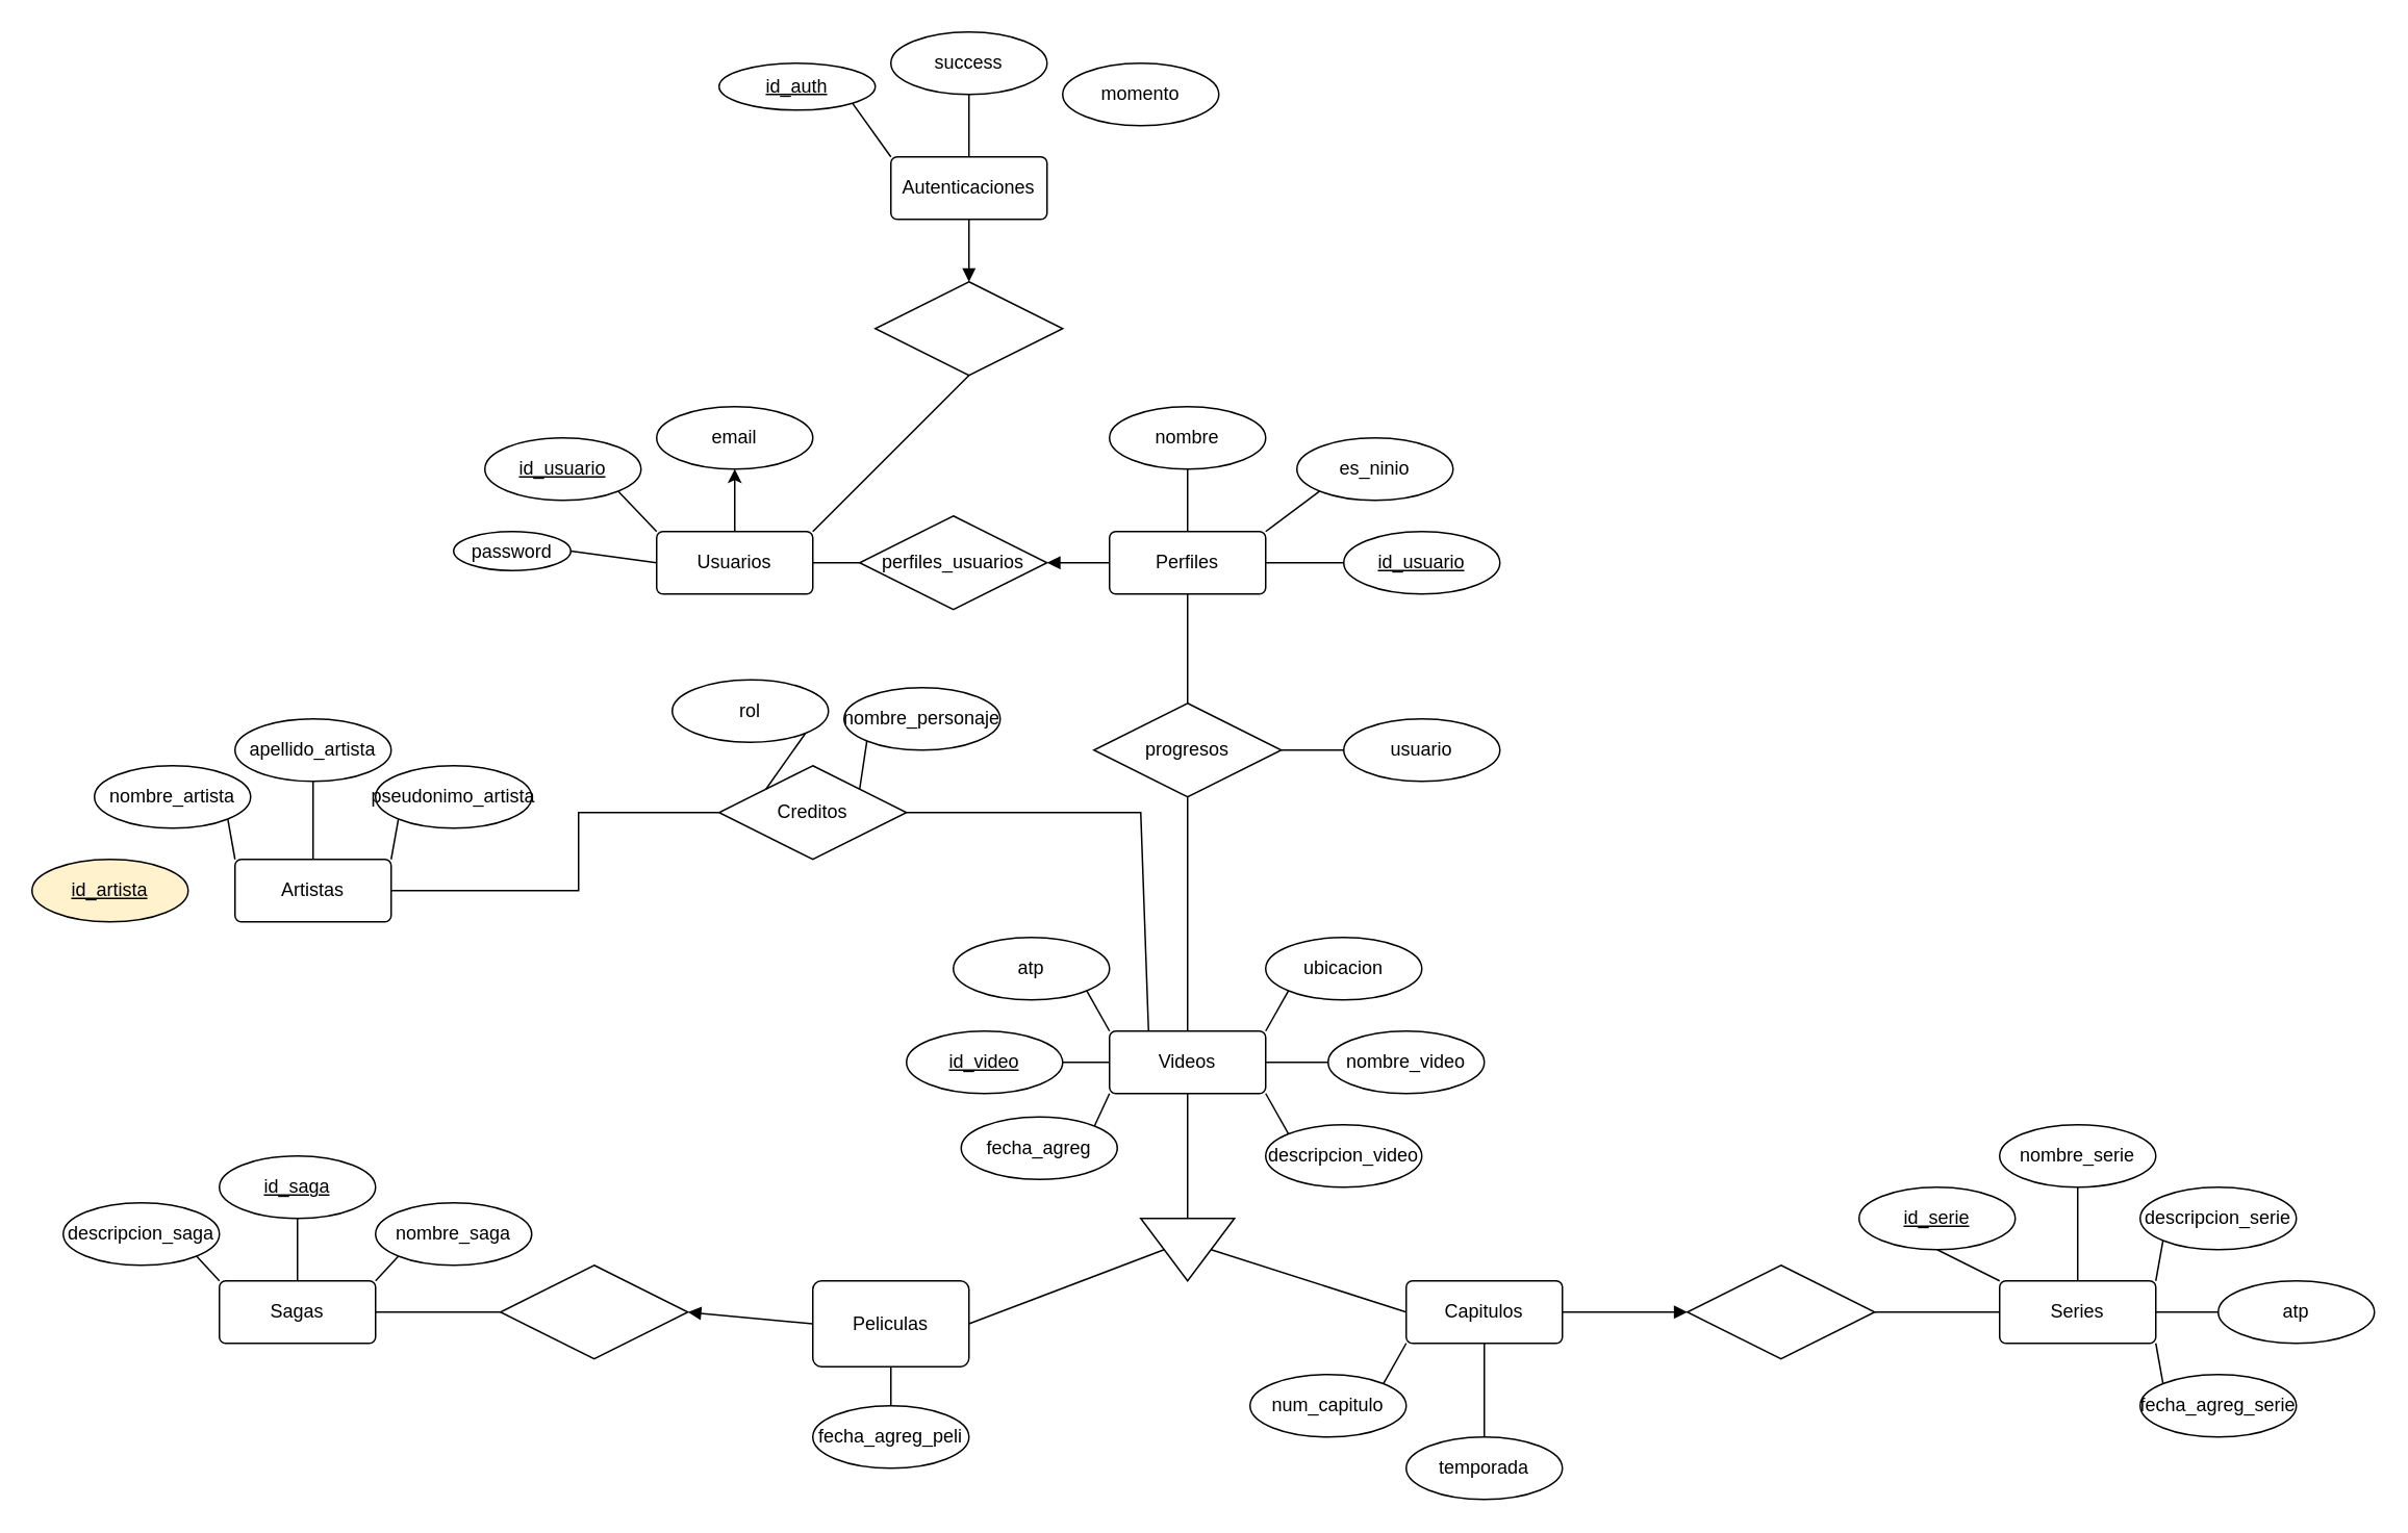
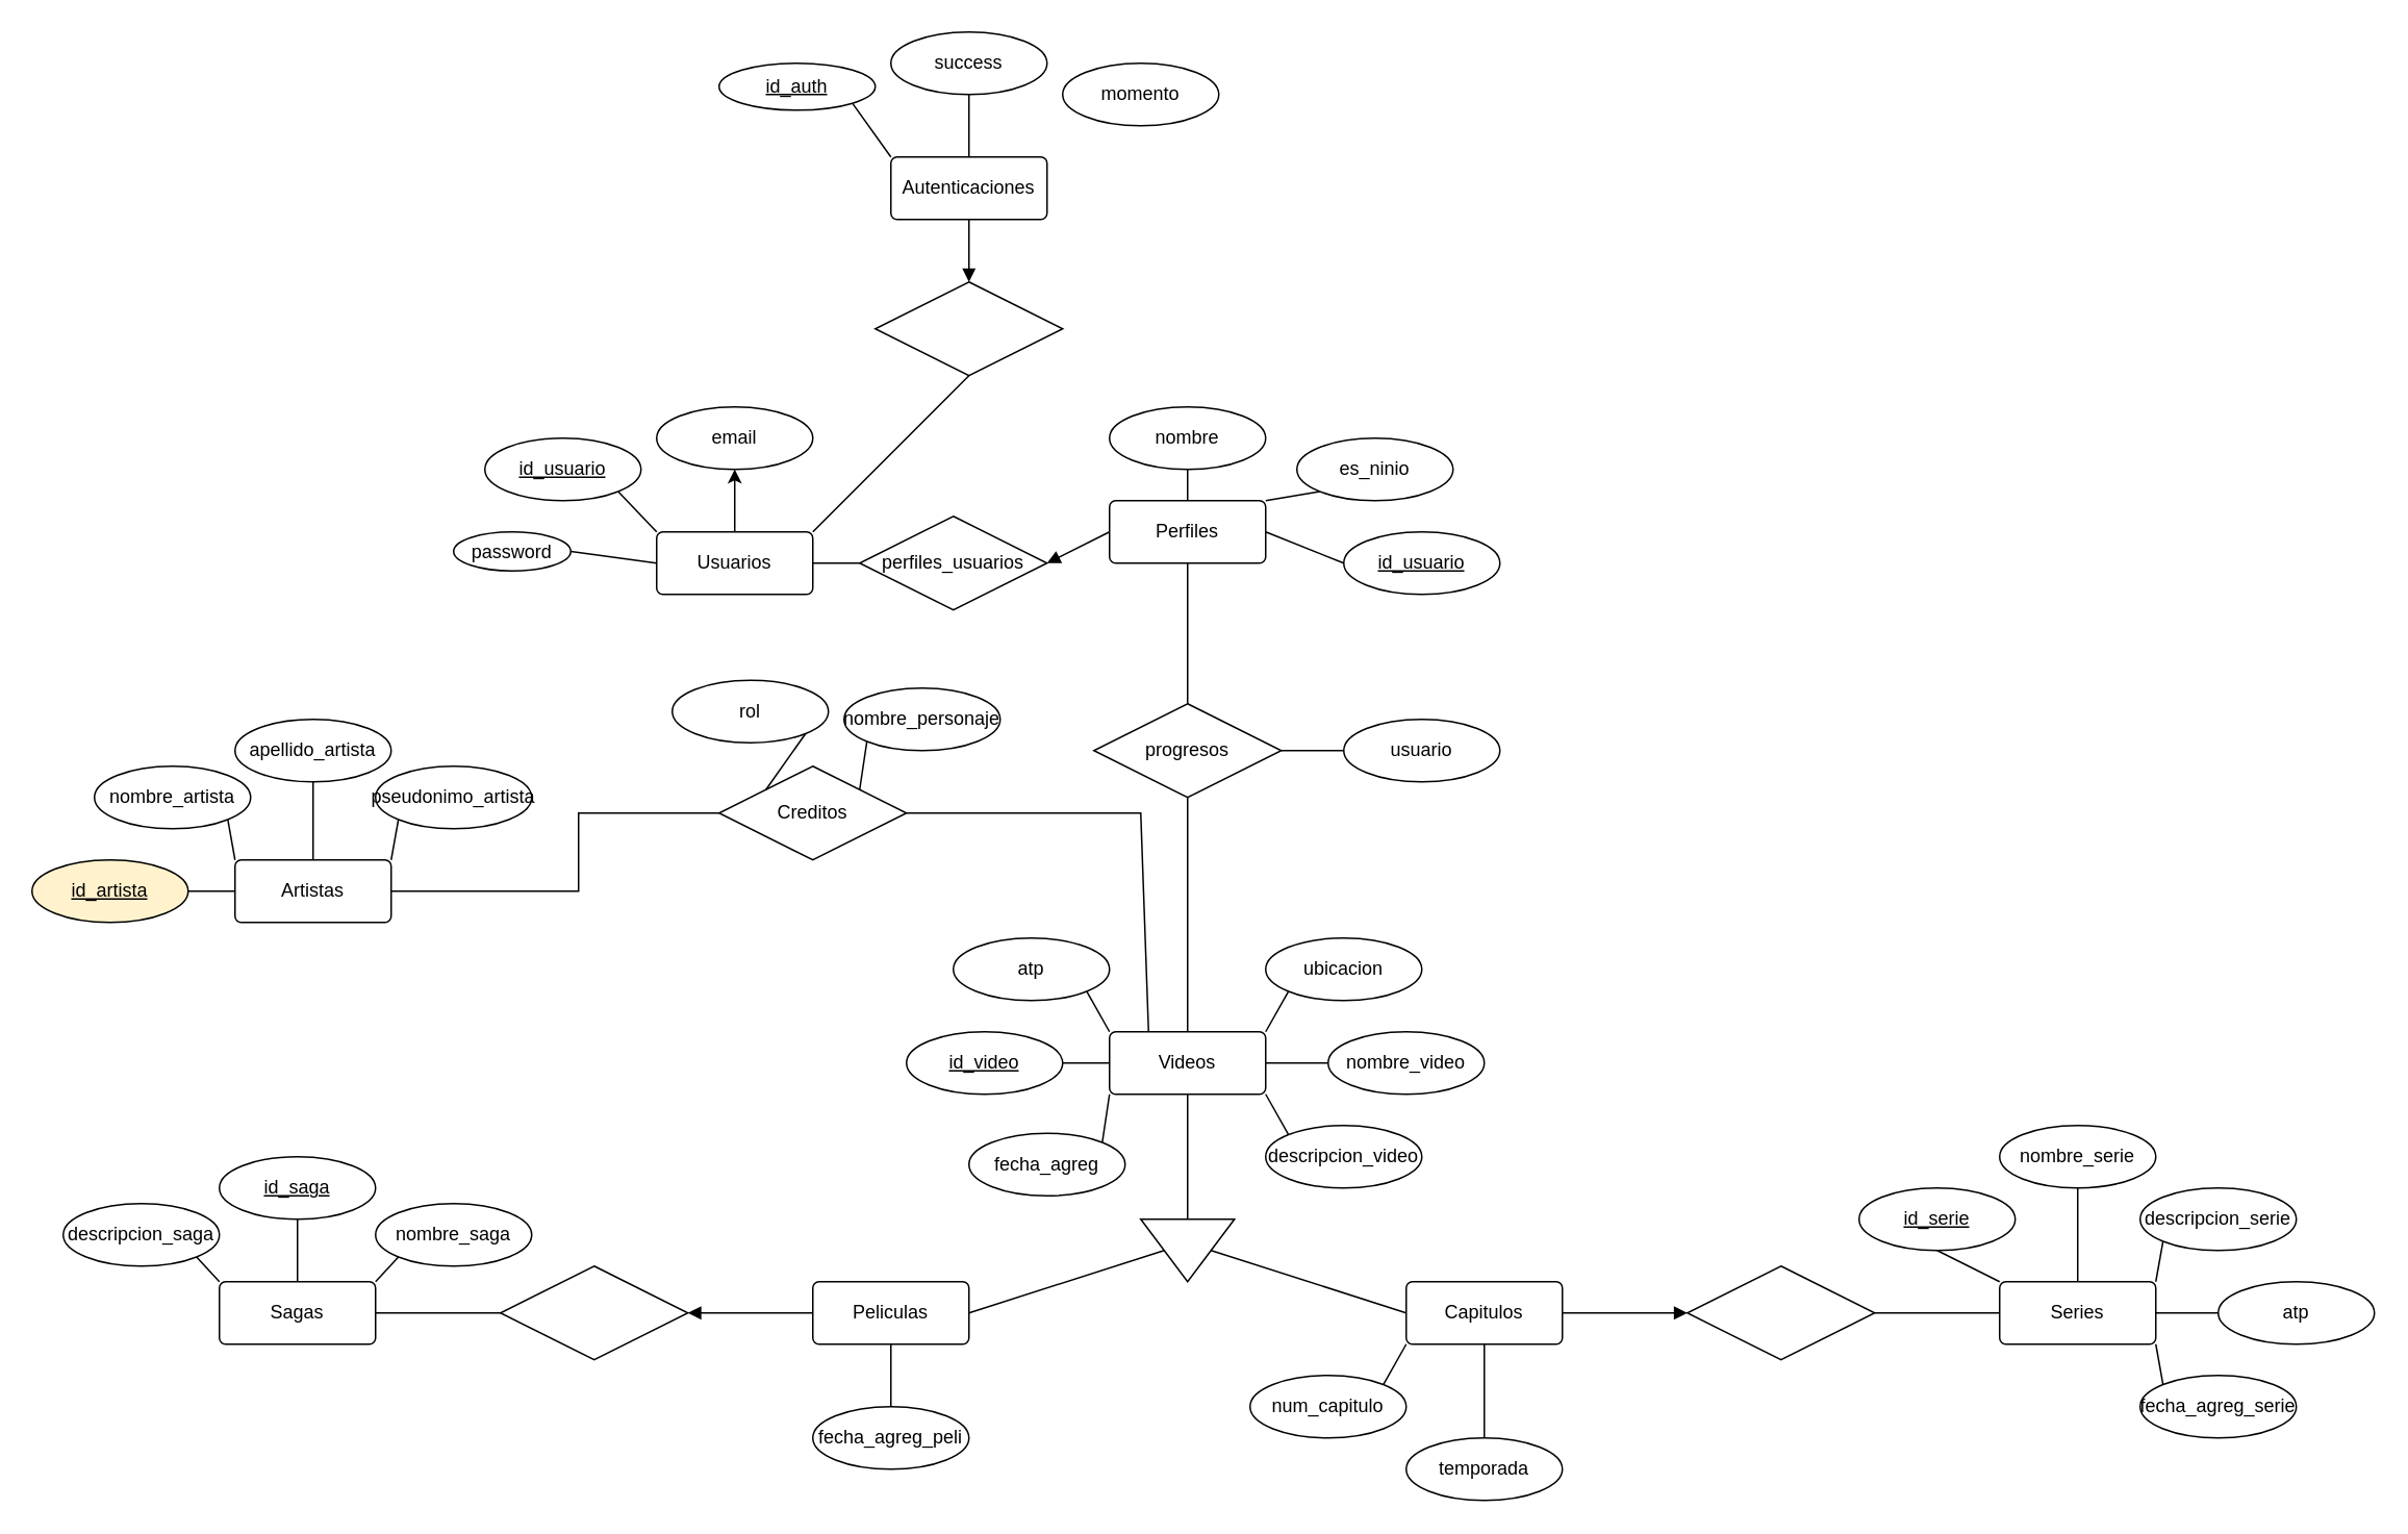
- <mxCell id="6" value="Perfiles" style="rounded=1;arcSize=10;whiteSpace=wrap;html=1;align=center;" parent="1" vertex="1"><mxGeometry x="710" y="340" width="100" height="40" as="geometry" /></mxCell>
+ <mxCell id="6" value="Perfiles" style="rounded=1;arcSize=10;whiteSpace=wrap;html=1;align=center;" parent="1" vertex="1"><mxGeometry x="710" y="320" width="100" height="40" as="geometry" /></mxCell>
+ <mxCell id="87" value="" style="endArrow=none;html=1;rounded=0;exitX=1;exitY=0.5;exitDx=0;exitDy=0;entryX=0;entryY=0.5;entryDx=0;entryDy=0;" edge="1" parent="1" source="83" target="82"><mxGeometry width="50" height="50" relative="1" as="geometry"><mxPoint x="565" y="694" as="sourcePoint" /><mxPoint x="580" y="720" as="targetPoint" /></mxGeometry></mxCell>
- <mxCell id="68" value="fecha_agreg" style="ellipse;whiteSpace=wrap;html=1;align=center;" parent="1" vertex="1"><mxGeometry x="615" y="715" width="100" height="40" as="geometry" /></mxCell>
+ <mxCell id="68" value="fecha_agreg" style="ellipse;whiteSpace=wrap;html=1;align=center;" parent="1" vertex="1"><mxGeometry x="620" y="725" width="100" height="40" as="geometry" /></mxCell>
- <mxCell id="47" value="Peliculas" style="rounded=1;arcSize=10;whiteSpace=wrap;html=1;align=center;" parent="1" vertex="1"><mxGeometry x="520" y="820" width="100" height="55" as="geometry" /></mxCell>
+ <mxCell id="47" value="Peliculas" style="rounded=1;arcSize=10;whiteSpace=wrap;html=1;align=center;" parent="1" vertex="1"><mxGeometry x="520" y="820" width="100" height="40" as="geometry" /></mxCell>
